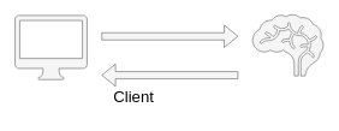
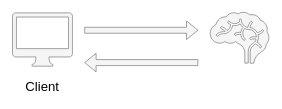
- <mxCell id="4" value="&lt;font style=&quot;font-size: 22px;&quot;&gt;Client&lt;/font&gt;" style="text;strokeColor=none;align=center;fillColor=none;html=1;verticalAlign=middle;whiteSpace=wrap;rounded=0;" vertex="1" parent="1"><mxGeometry x="155" y="120" width="60" height="30" as="geometry" /></mxCell>
+ <mxCell id="4" value="&lt;font style=&quot;font-size: 22px;&quot;&gt;Client&lt;/font&gt;" style="text;strokeColor=none;align=center;fillColor=none;html=1;verticalAlign=middle;whiteSpace=wrap;rounded=0;" vertex="1" parent="1"><mxGeometry x="40" y="130" width="60" height="30" as="geometry" /></mxCell>
